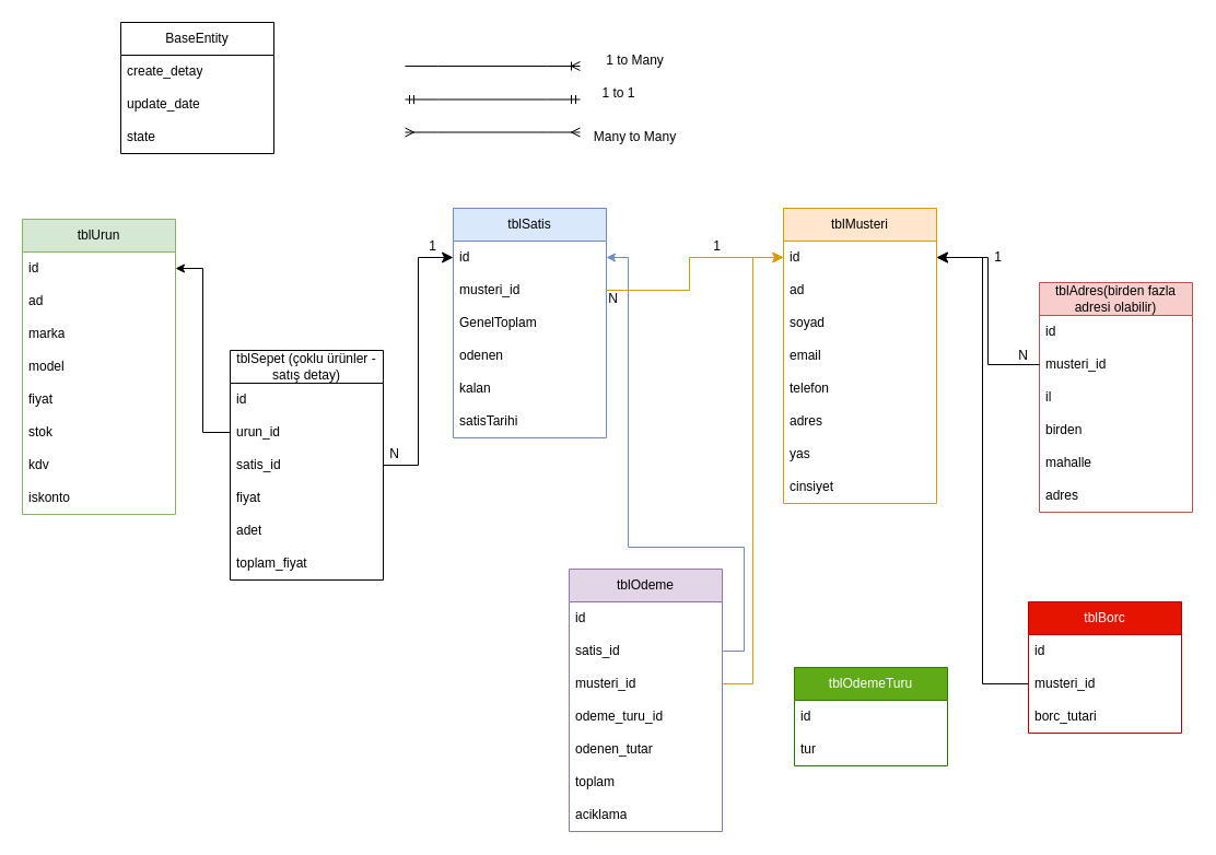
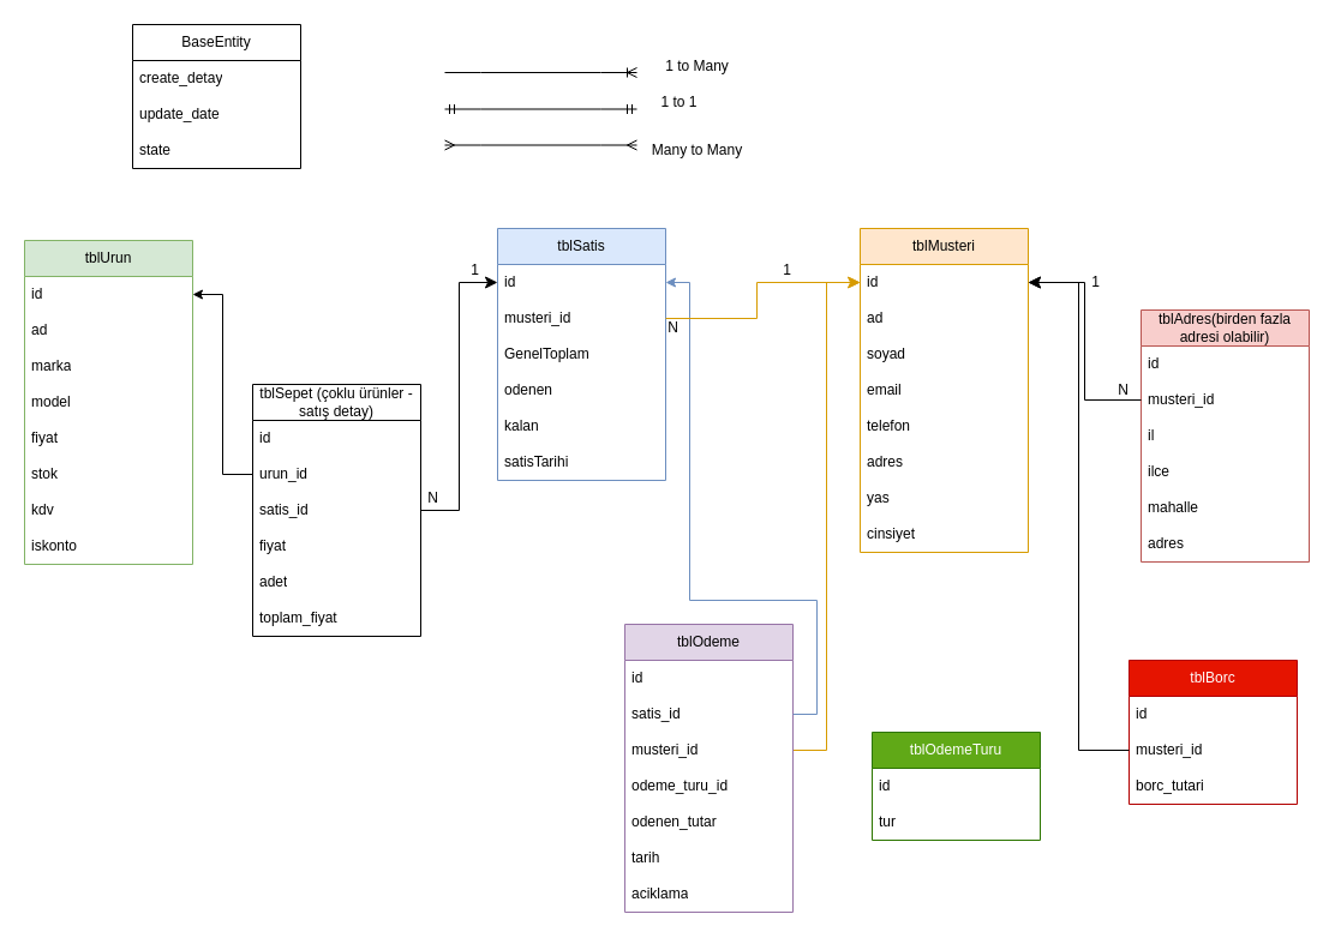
- <mxCell id="69" value="birden" style="text;strokeColor=none;fillColor=none;align=left;verticalAlign=middle;spacingLeft=4;spacingRight=4;overflow=hidden;points=[[0,0.5],[1,0.5]];portConstraint=eastwest;rotatable=0;whiteSpace=wrap;html=1;" parent="65" vertex="1"><mxGeometry y="120" width="140" height="30" as="geometry" /></mxCell>
+ <mxCell id="69" value="ilce" style="text;strokeColor=none;fillColor=none;align=left;verticalAlign=middle;spacingLeft=4;spacingRight=4;overflow=hidden;points=[[0,0.5],[1,0.5]];portConstraint=eastwest;rotatable=0;whiteSpace=wrap;html=1;" parent="65" vertex="1"><mxGeometry y="120" width="140" height="30" as="geometry" /></mxCell>
- <mxCell id="38" value="toplam" style="text;strokeColor=none;fillColor=none;align=left;verticalAlign=middle;spacingLeft=4;spacingRight=4;overflow=hidden;points=[[0,0.5],[1,0.5]];portConstraint=eastwest;rotatable=0;whiteSpace=wrap;html=1;" parent="32" vertex="1"><mxGeometry y="180" width="140" height="30" as="geometry" /></mxCell>
+ <mxCell id="38" value="tarih" style="text;strokeColor=none;fillColor=none;align=left;verticalAlign=middle;spacingLeft=4;spacingRight=4;overflow=hidden;points=[[0,0.5],[1,0.5]];portConstraint=eastwest;rotatable=0;whiteSpace=wrap;html=1;" parent="32" vertex="1"><mxGeometry y="180" width="140" height="30" as="geometry" /></mxCell>
